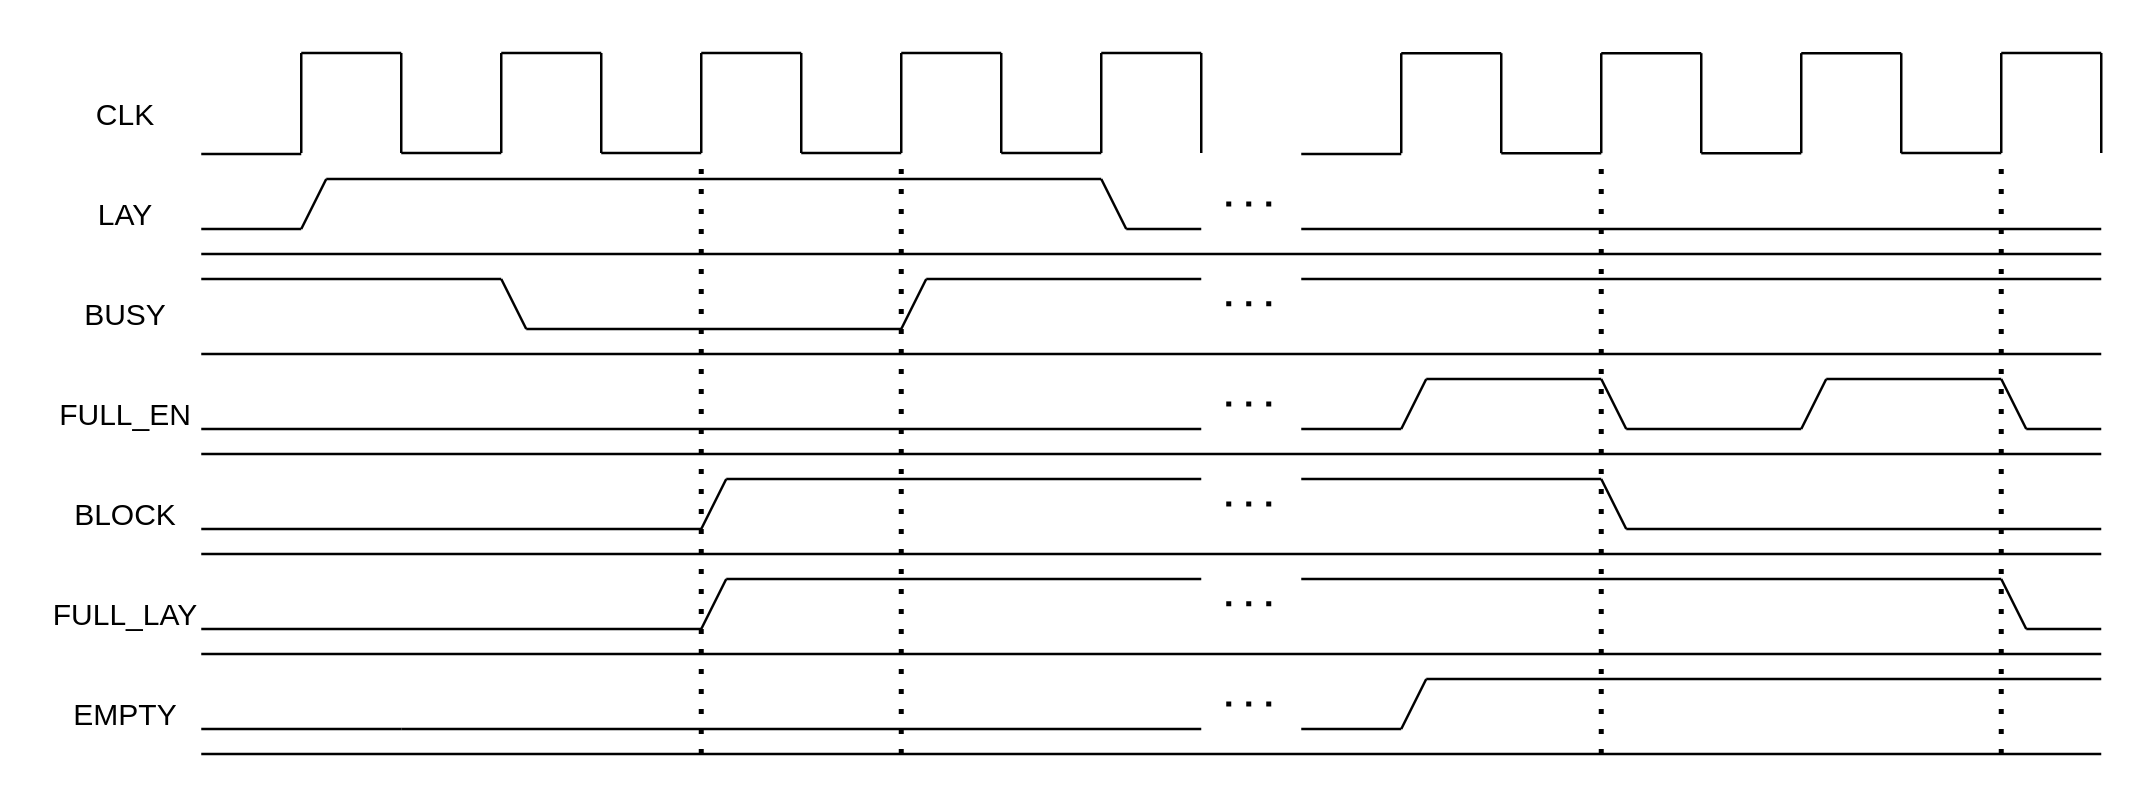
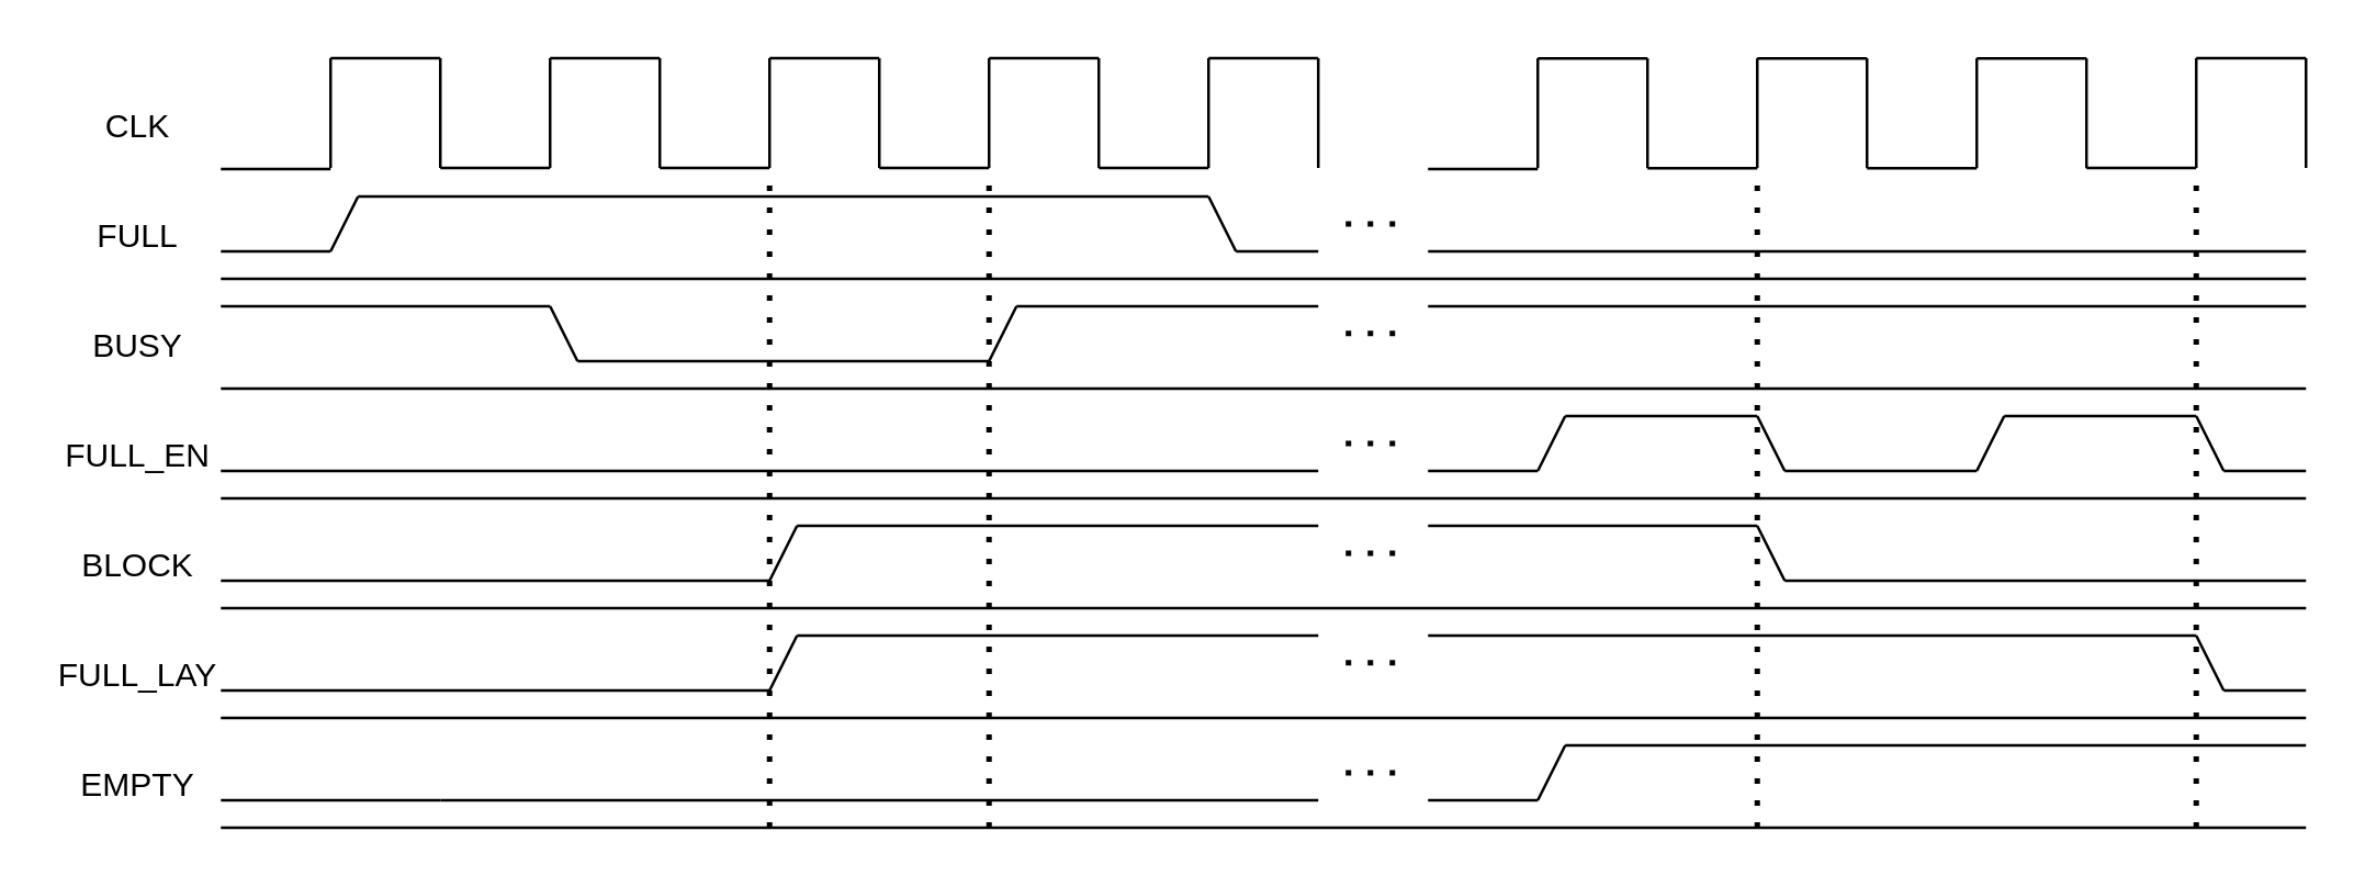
- <mxCell id="24" value="LAY" style="text;html=1;strokeColor=none;fillColor=none;align=center;verticalAlign=middle;whiteSpace=wrap;rounded=0;" vertex="1" parent="1"><mxGeometry y="71" width="60" height="30" as="geometry" x="20" /></mxCell>
+ <mxCell id="24" value="FULL" style="text;html=1;strokeColor=none;fillColor=none;align=center;verticalAlign=middle;whiteSpace=wrap;rounded=0;" vertex="1" parent="1"><mxGeometry y="71" width="60" height="30" as="geometry" x="20" /></mxCell>
